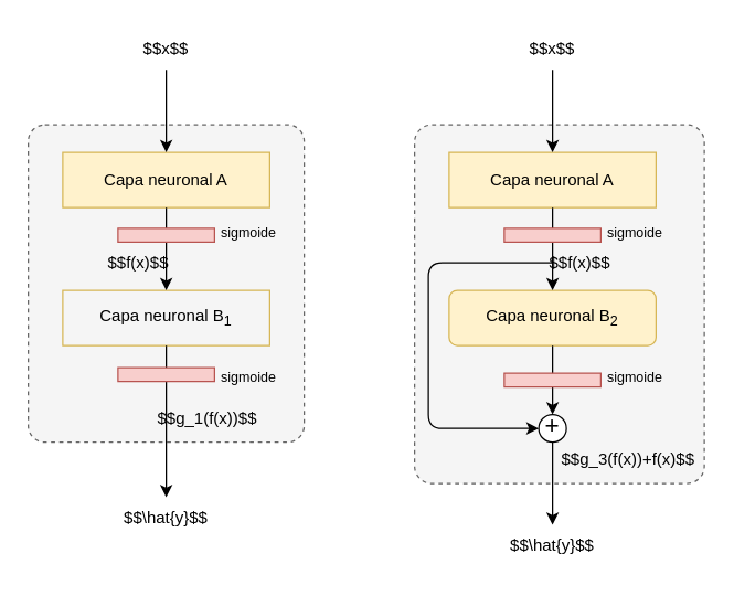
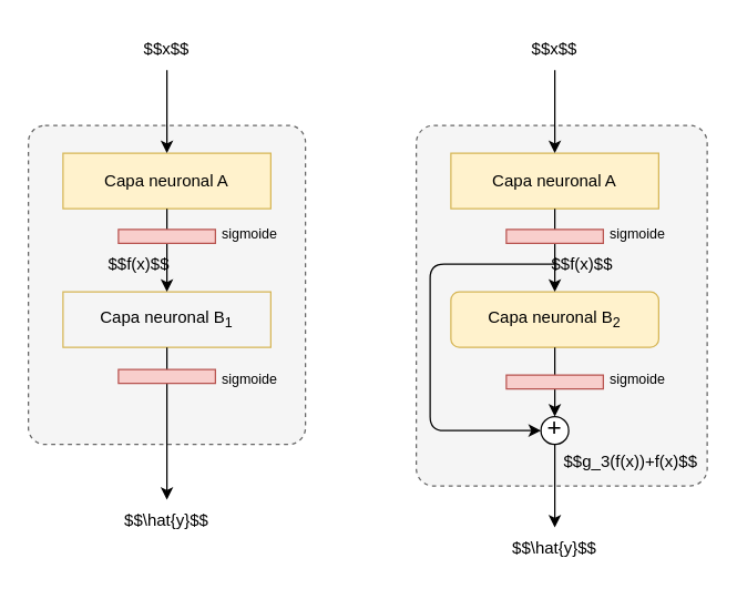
- <mxCell id="13" value="$$g_1(f(x))$$" style="text;html=1;strokeColor=none;fillColor=none;align=center;verticalAlign=middle;whiteSpace=wrap;rounded=0;" vertex="1" parent="1"><mxGeometry x="120" y="288" width="60" height="30" as="geometry" /></mxCell>
